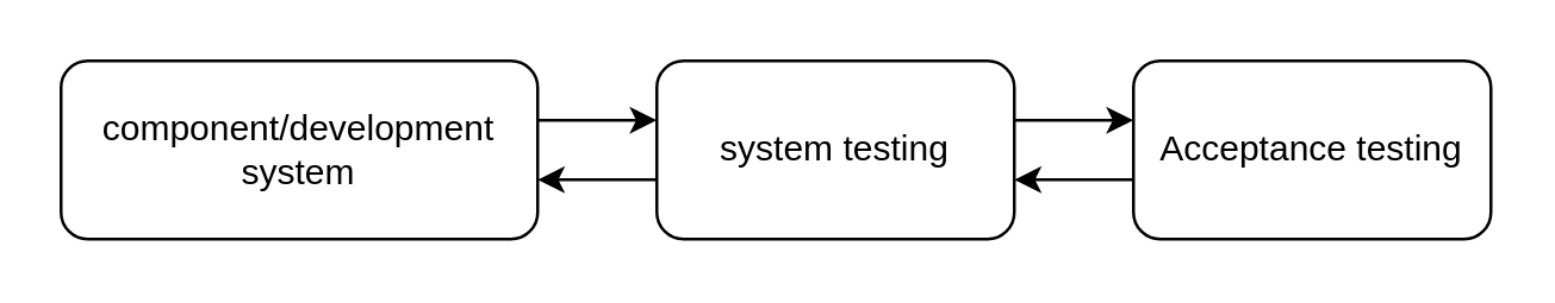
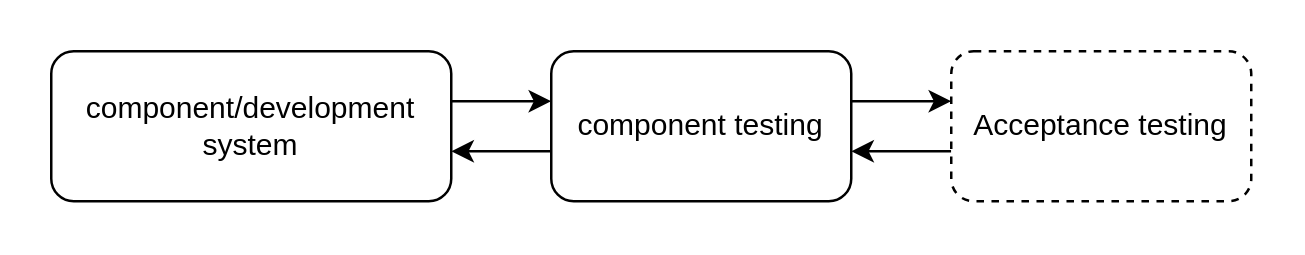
- <mxCell id="4" value="system testing" style="rounded=1;whiteSpace=wrap;html=1;" vertex="1" parent="1"><mxGeometry x="220" y="20" width="120" height="60" as="geometry" /></mxCell>
+ <mxCell id="4" value="component testing" style="rounded=1;whiteSpace=wrap;html=1;" vertex="1" parent="1"><mxGeometry x="220" y="20" width="120" height="60" as="geometry" /></mxCell>
- <mxCell id="8" value="Acceptance testing" style="rounded=1;whiteSpace=wrap;html=1;" vertex="1" parent="1"><mxGeometry x="380" y="20" width="120" height="60" as="geometry" /></mxCell>
+ <mxCell id="8" value="Acceptance testing" style="rounded=1;whiteSpace=wrap;html=1;dashed=1;" vertex="1" parent="1"><mxGeometry x="380" y="20" width="120" height="60" as="geometry" /></mxCell>
